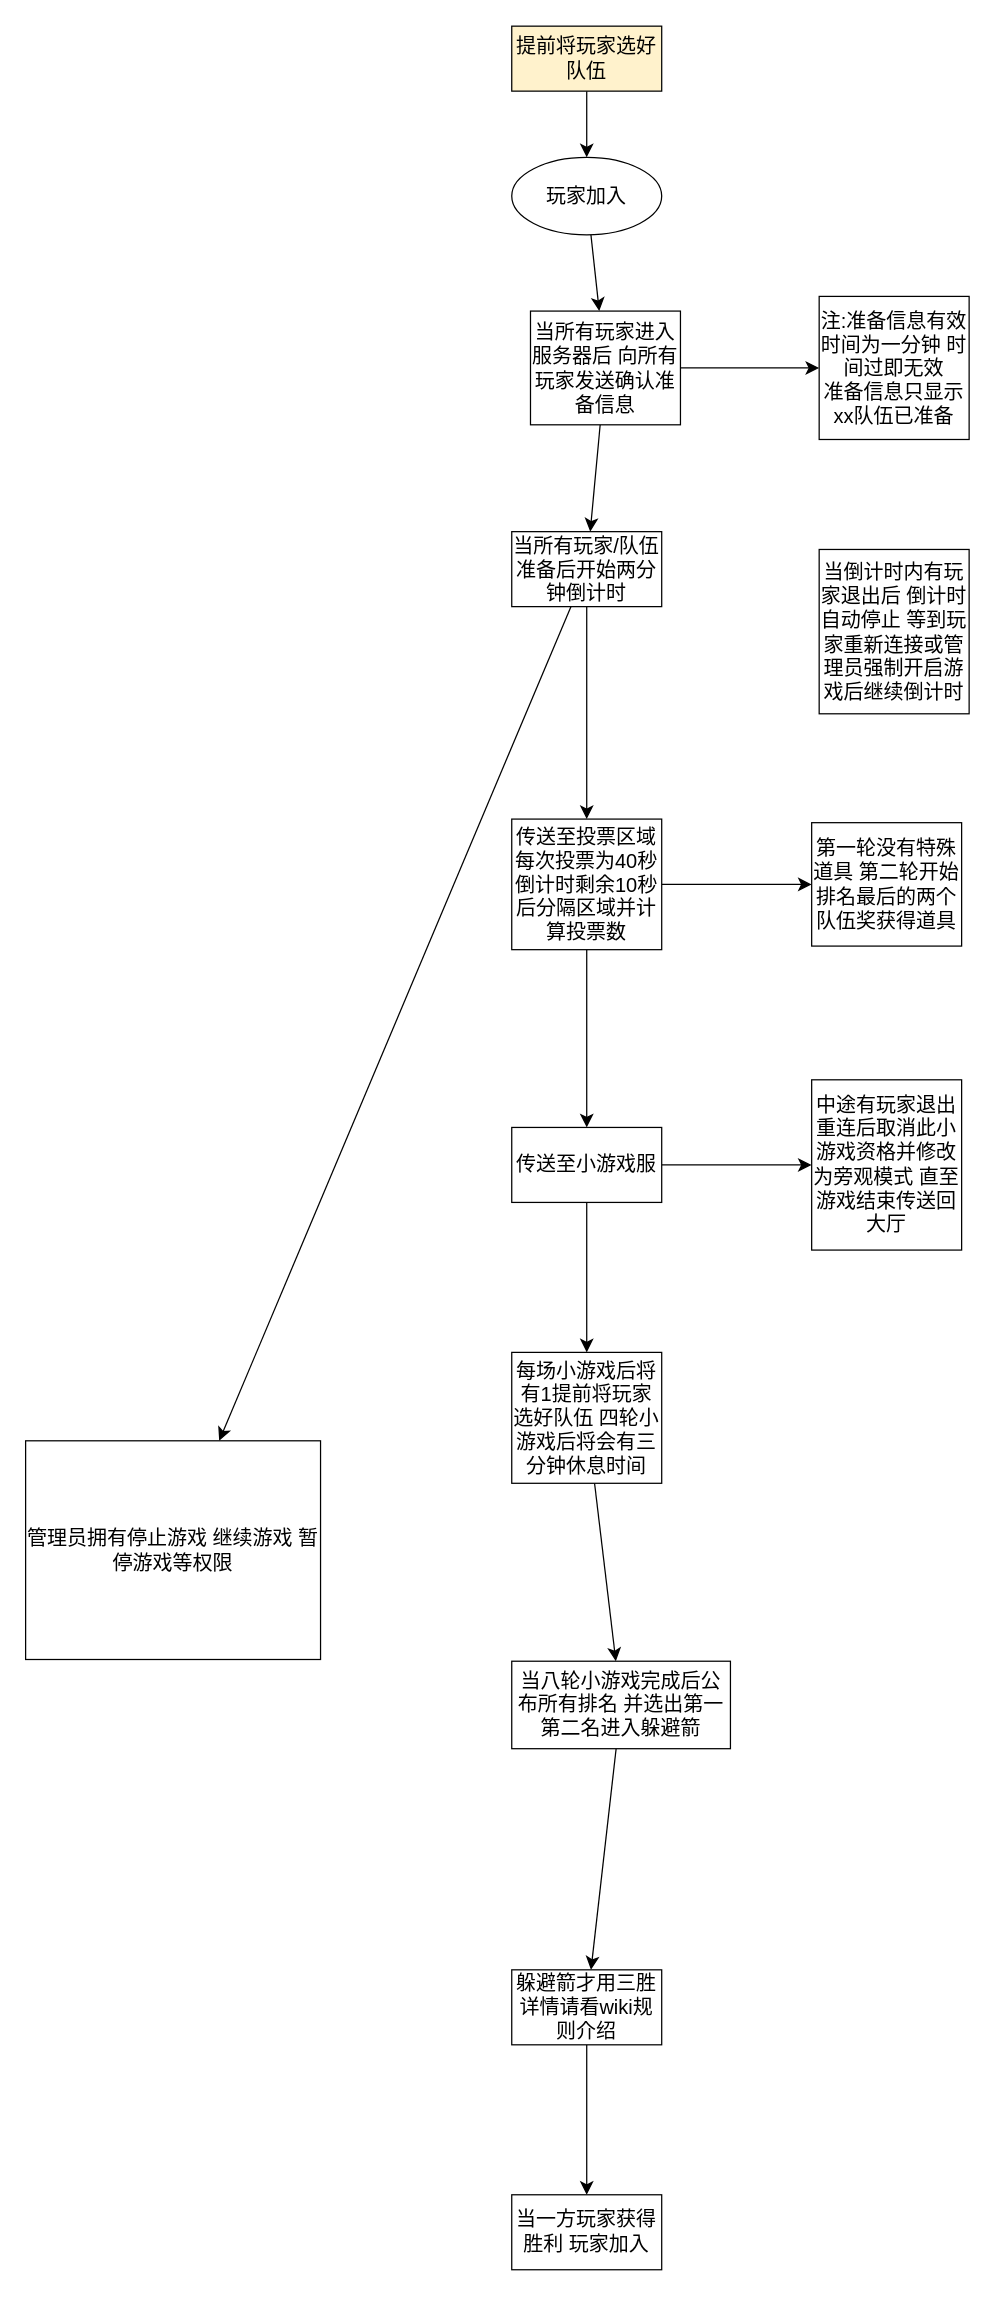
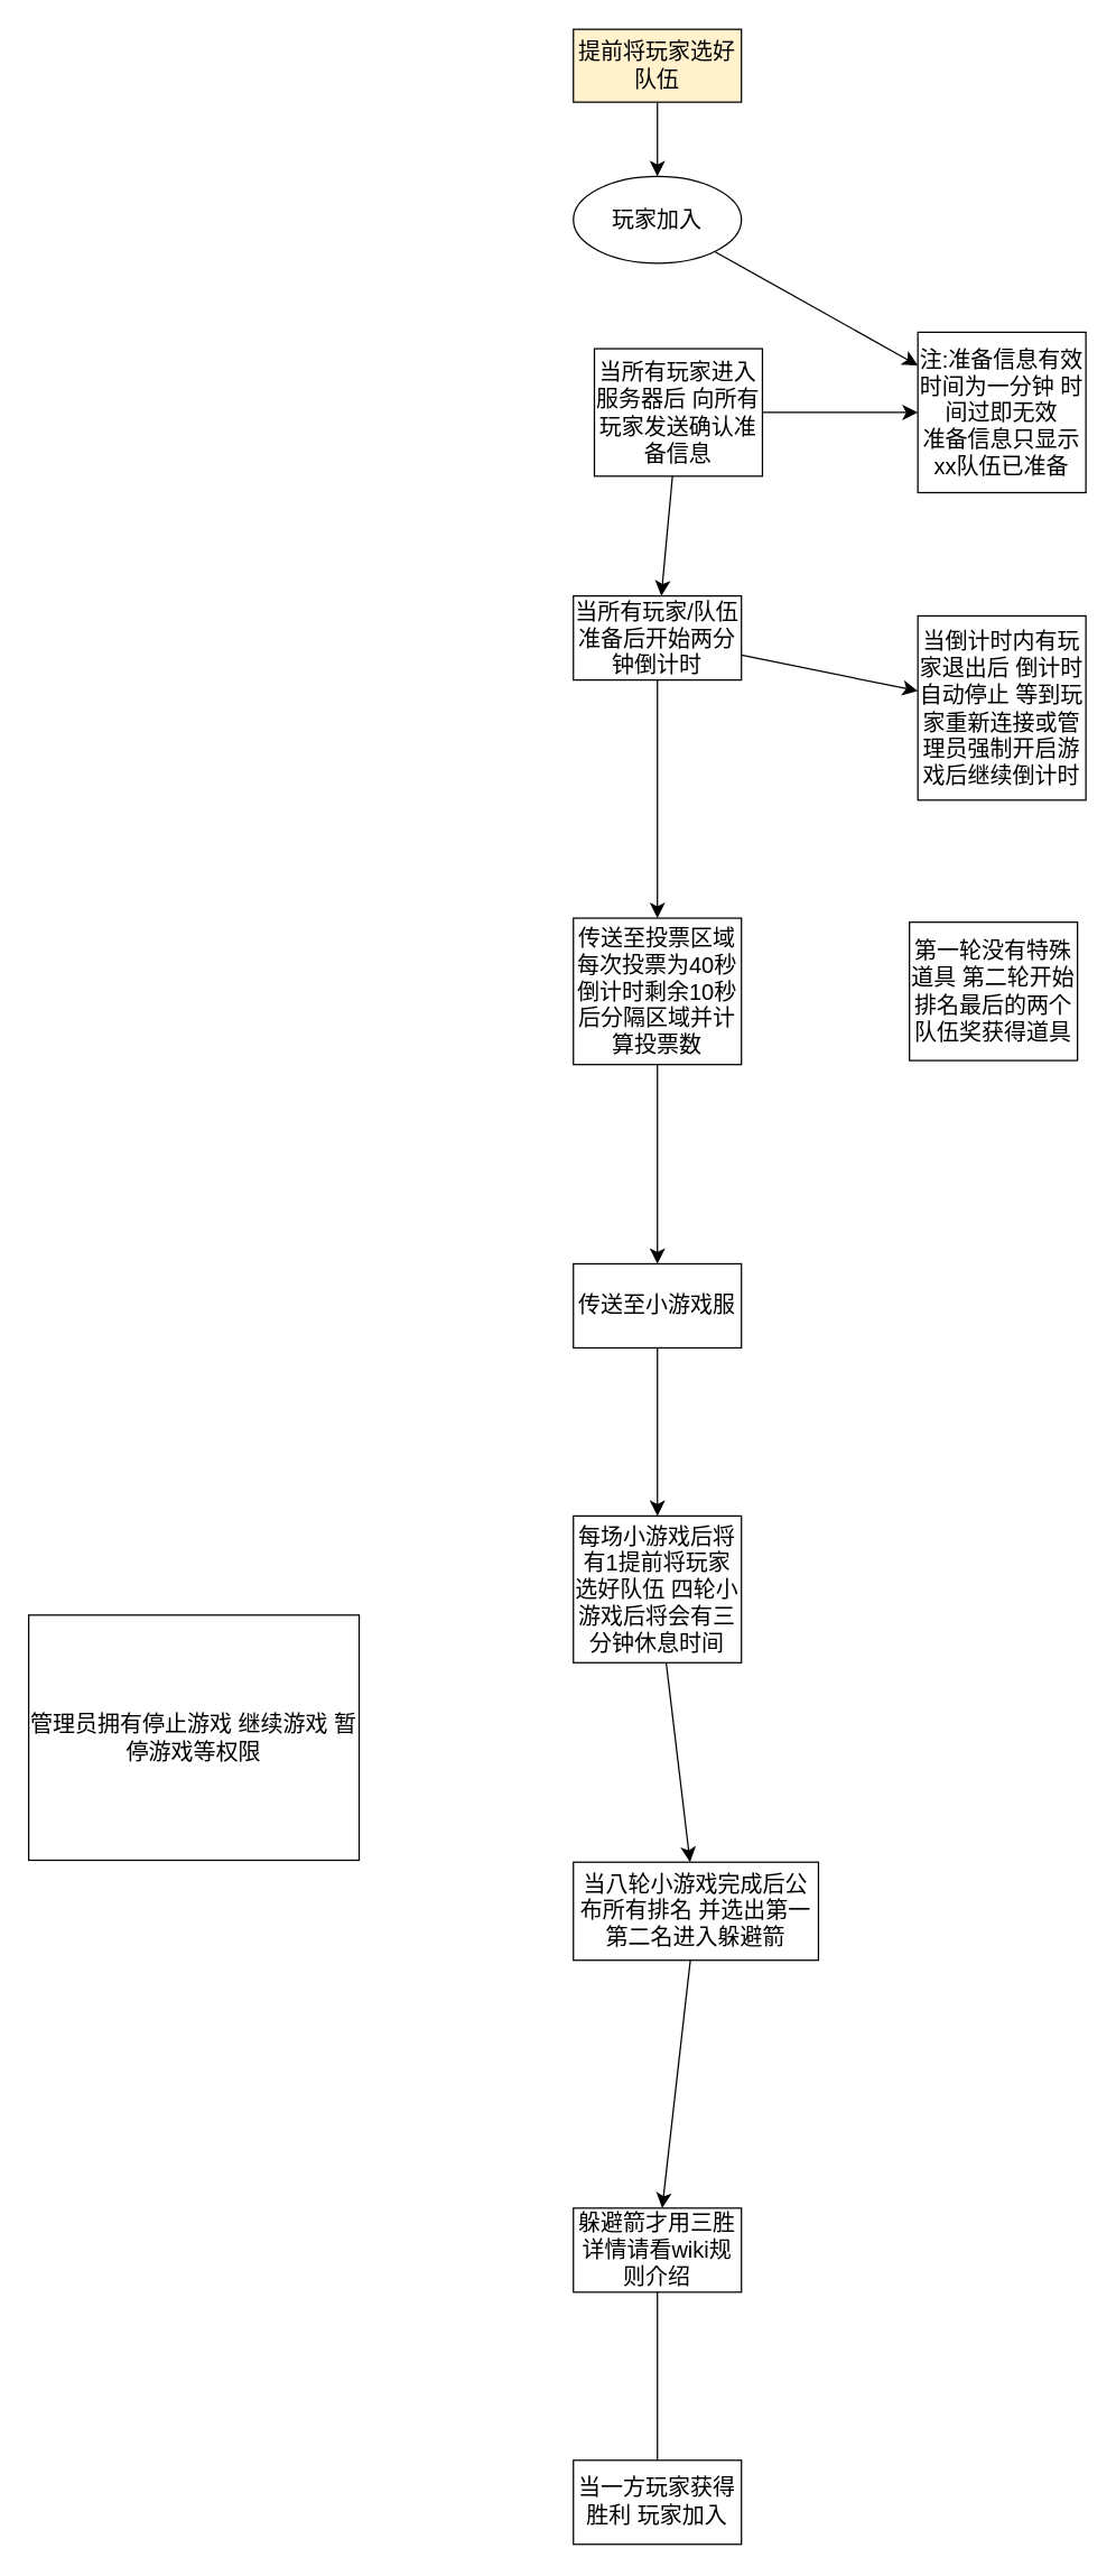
- <mxCell id="4" value="" style="edgeStyle=none;curved=1;rounded=0;orthogonalLoop=1;jettySize=auto;html=1;fontSize=12;startSize=8;endSize=8;" parent="1" source="5" target="8" edge="1"><mxGeometry relative="1" as="geometry" /></mxCell>
+ <mxCell id="4" value="" style="edgeStyle=none;curved=1;rounded=0;orthogonalLoop=1;jettySize=auto;html=1;fontSize=12;startSize=8;endSize=8;" parent="1" source="5" target="9" edge="1"><mxGeometry relative="1" as="geometry" /></mxCell>
- <mxCell id="14" value="" style="edgeStyle=none;curved=1;rounded=0;orthogonalLoop=1;jettySize=auto;html=1;fontSize=12;startSize=8;endSize=8;" parent="1" source="16" target="17" edge="1"><mxGeometry relative="1" as="geometry" /></mxCell>
- <mxCell id="10" value="" style="edgeStyle=none;curved=1;rounded=0;orthogonalLoop=1;jettySize=auto;html=1;fontSize=12;startSize=8;endSize=8;" parent="1" source="12" target="29" edge="1"><mxGeometry relative="1" as="geometry" /></mxCell>
+ <mxCell id="10" value="" style="edgeStyle=none;curved=1;rounded=0;orthogonalLoop=1;jettySize=auto;html=1;fontSize=12;startSize=8;endSize=8;" parent="1" source="12" target="13" edge="1"><mxGeometry relative="1" as="geometry" /></mxCell>
- <mxCell id="18" value="" style="edgeStyle=none;curved=1;rounded=0;orthogonalLoop=1;jettySize=auto;html=1;fontSize=12;startSize=8;endSize=8;" parent="1" source="20" target="21" edge="1"><mxGeometry relative="1" as="geometry" /></mxCell>
- <mxCell id="21" value="中途有玩家退出重连后取消此小游戏资格并修改为旁观模式 直至游戏结束传送回大厅" style="whiteSpace=wrap;html=1;fontSize=16;" parent="1" vertex="1"><mxGeometry x="649" y="863.13" width="120" height="136.25" as="geometry" /></mxCell>
- <mxCell id="26" value="" style="edgeStyle=none;curved=1;rounded=0;orthogonalLoop=1;jettySize=auto;html=1;fontSize=12;startSize=8;endSize=8;" parent="1" source="27" target="28" edge="1"><mxGeometry relative="1" as="geometry" /></mxCell>
+ <mxCell id="26" value="" style="edgeStyle=none;curved=1;rounded=0;orthogonalLoop=1;jettySize=auto;html=1;fontSize=12;startSize=8;endSize=8;endArrow=none;" parent="1" source="27" target="28" edge="1"><mxGeometry relative="1" as="geometry" /></mxCell>
